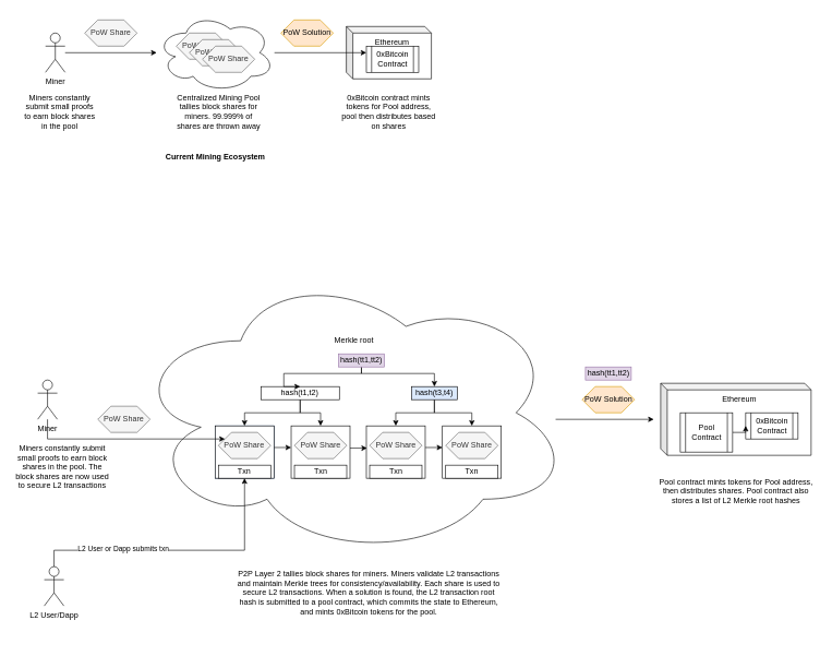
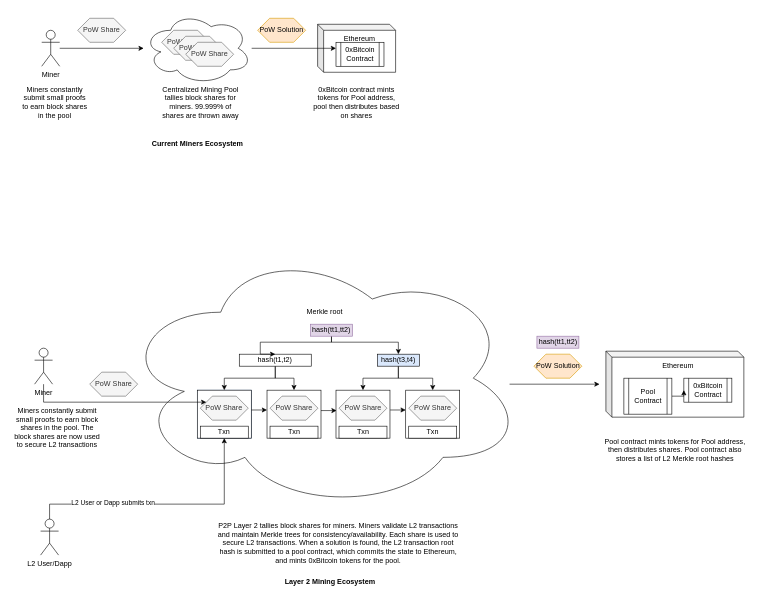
- <mxCell id="15" value="Current Mining Ecosystem" style="text;html=1;strokeColor=none;fillColor=none;align=center;verticalAlign=middle;whiteSpace=wrap;rounded=0;fontStyle=1" vertex="1" parent="1"><mxGeometry x="239" y="230" width="180" height="20" as="geometry" /></mxCell>
+ <mxCell id="15" value="Current Miners Ecosystem" style="text;html=1;strokeColor=none;fillColor=none;align=center;verticalAlign=middle;whiteSpace=wrap;rounded=0;fontStyle=1" vertex="1" parent="1"><mxGeometry x="239" y="230" width="180" height="20" as="geometry" /></mxCell>
+ <mxCell id="23" value="Layer 2 Mining Ecosystem" style="text;html=1;strokeColor=none;fillColor=none;align=center;verticalAlign=middle;whiteSpace=wrap;rounded=0;fontStyle=1" vertex="1" parent="1"><mxGeometry x="459.63" y="960" width="180" height="20" as="geometry" /></mxCell>
